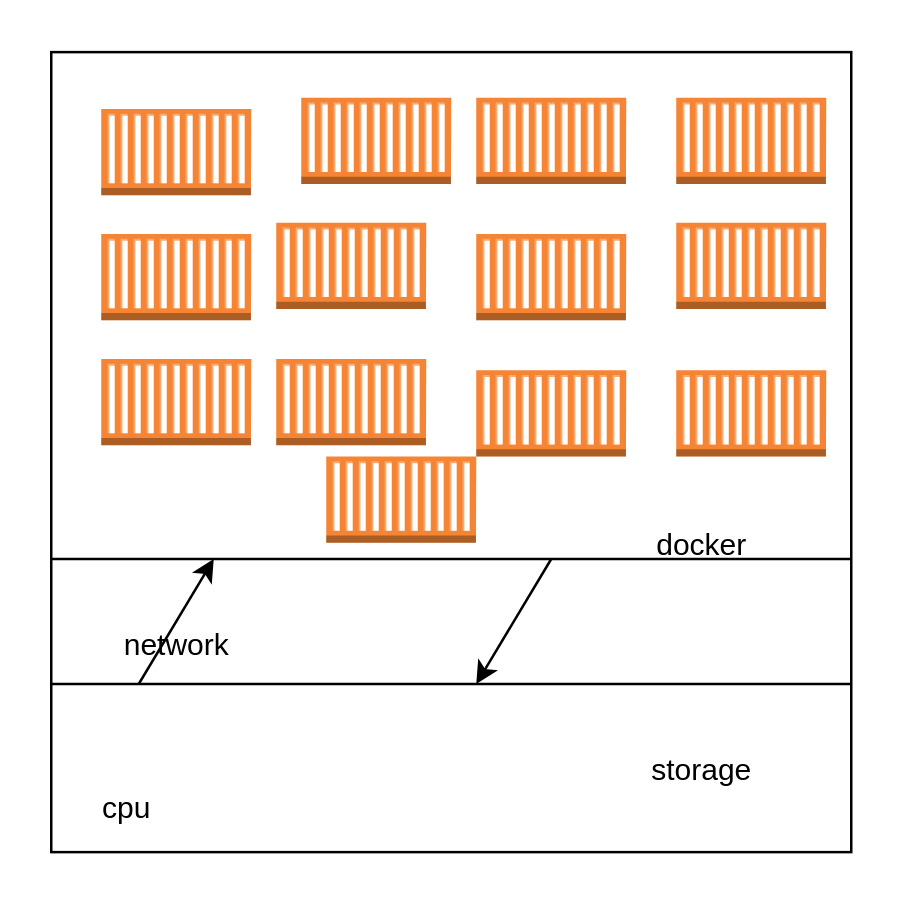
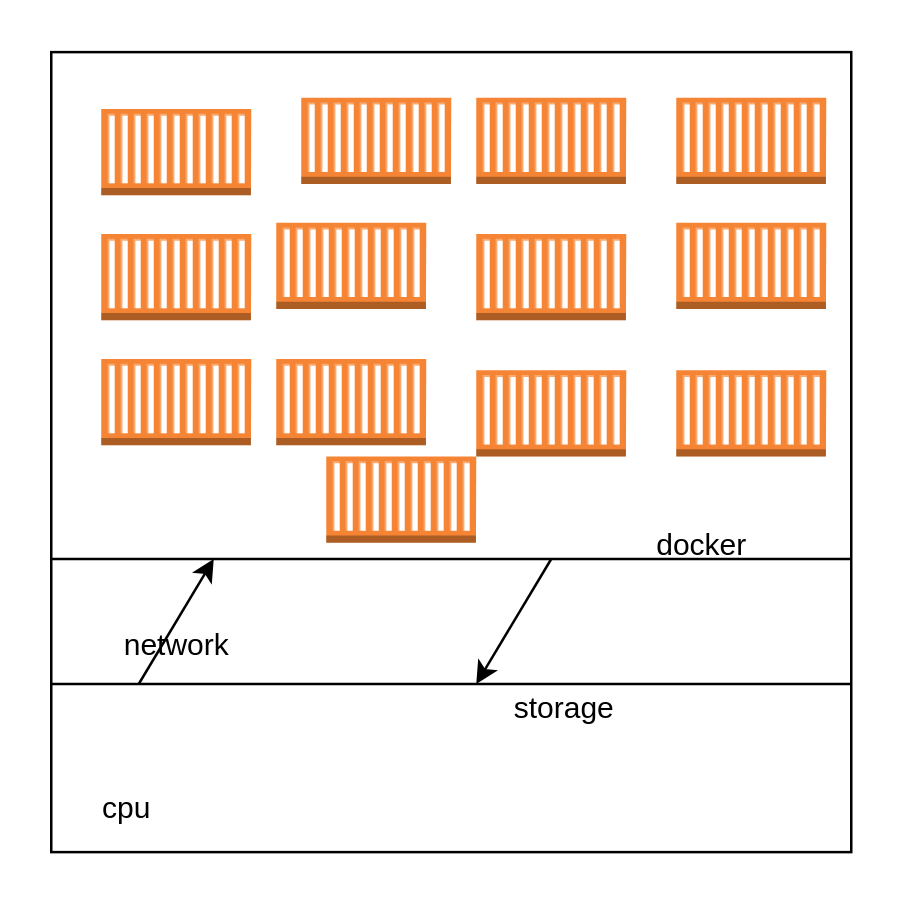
- <mxCell id="16" value="storage" style="text;html=1;align=center;verticalAlign=middle;resizable=0;points=[];autosize=1;strokeColor=none;fillColor=none;" vertex="1" parent="1"><mxGeometry x="250" y="293" width="60" height="30" as="geometry" /></mxCell>
+ <mxCell id="16" value="storage" style="text;html=1;align=center;verticalAlign=middle;resizable=0;points=[];autosize=1;strokeColor=none;fillColor=none;" vertex="1" parent="1"><mxGeometry x="195" y="268" width="60" height="30" as="geometry" /></mxCell>
